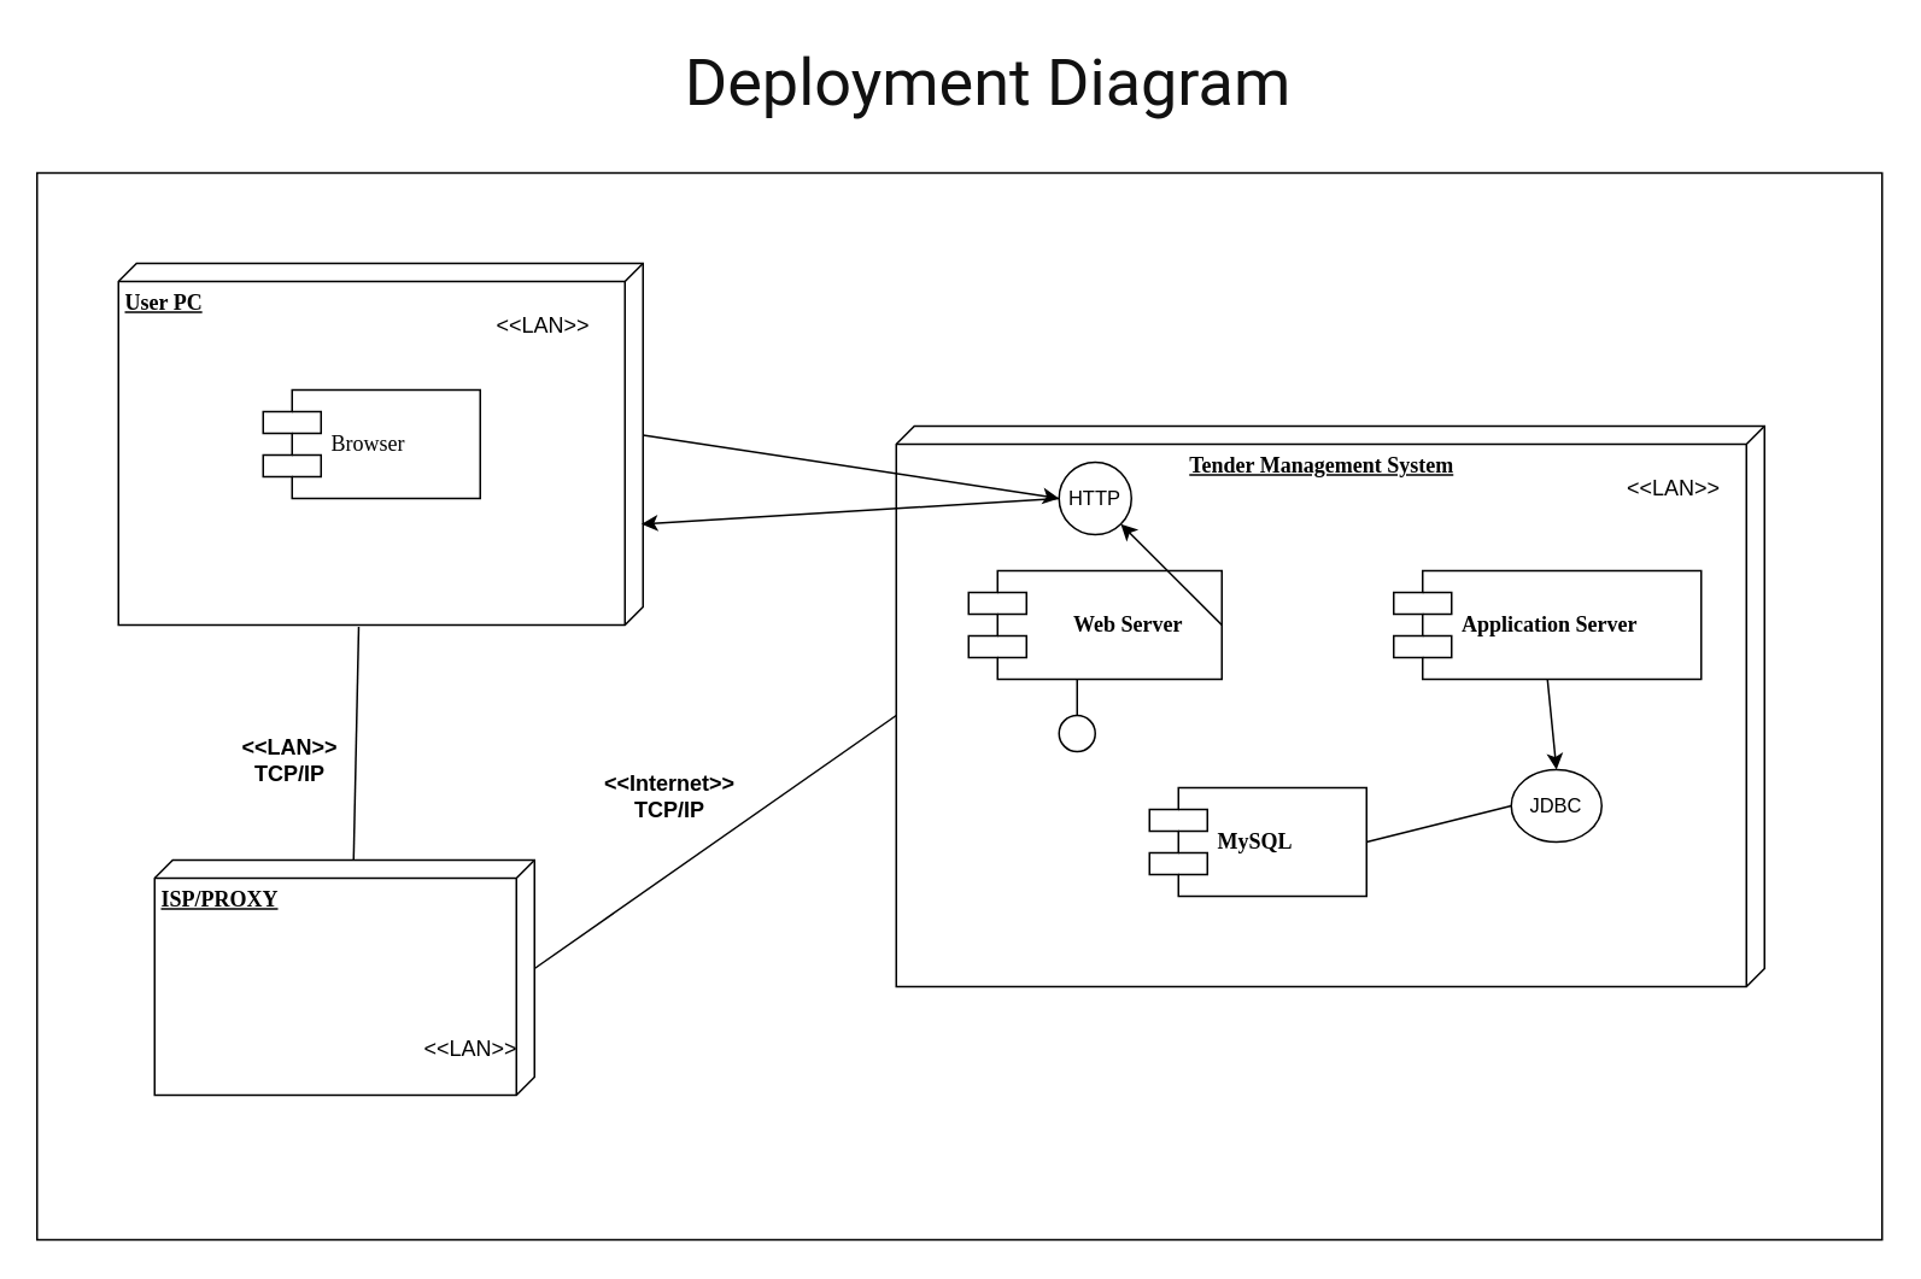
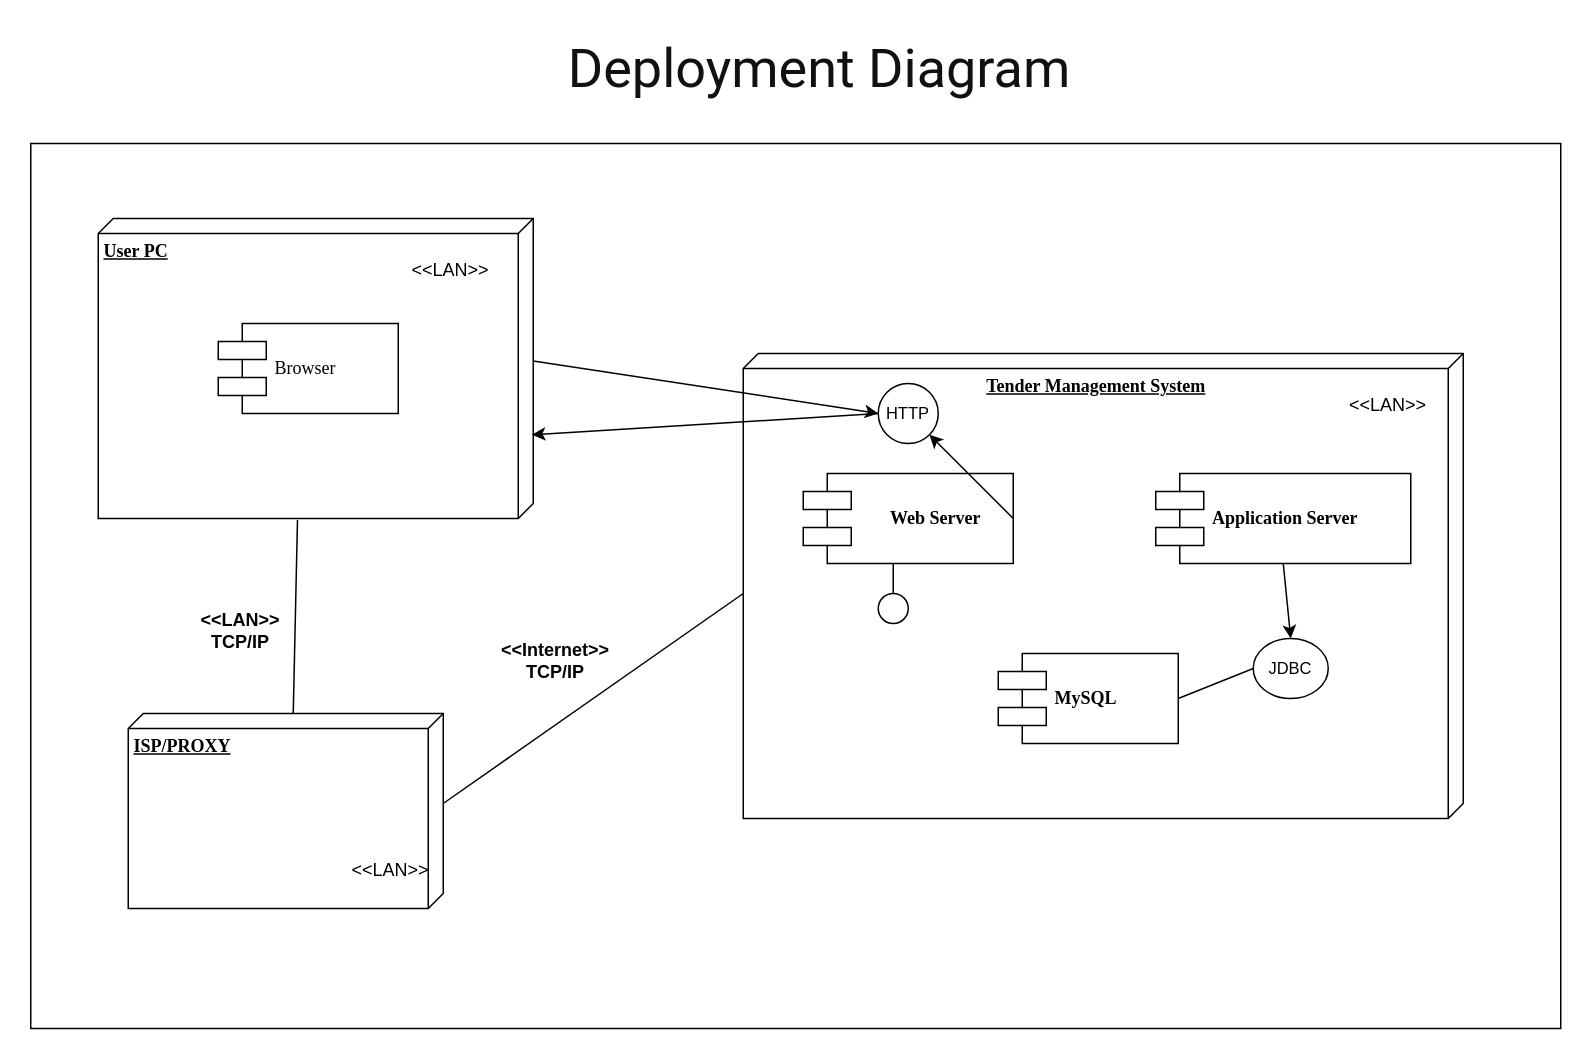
- <mxCell id="15" value="&lt;b&gt;MySQL&lt;/b&gt;" style="shape=component;align=left;spacingLeft=36;rounded=0;shadow=0;comic=0;labelBackgroundColor=none;strokeWidth=1;fontFamily=Verdana;fontSize=12;html=1;fillColor=none;container=0;" parent="1" vertex="1"><mxGeometry x="635" y="435" width="120" height="60" as="geometry" /></mxCell>
+ <mxCell id="15" value="&lt;b&gt;MySQL&lt;/b&gt;" style="shape=component;align=left;spacingLeft=36;rounded=0;shadow=0;comic=0;labelBackgroundColor=none;strokeWidth=1;fontFamily=Verdana;fontSize=12;html=1;fillColor=none;container=0;" parent="1" vertex="1"><mxGeometry x="665" y="435" width="120" height="60" as="geometry" /></mxCell>
